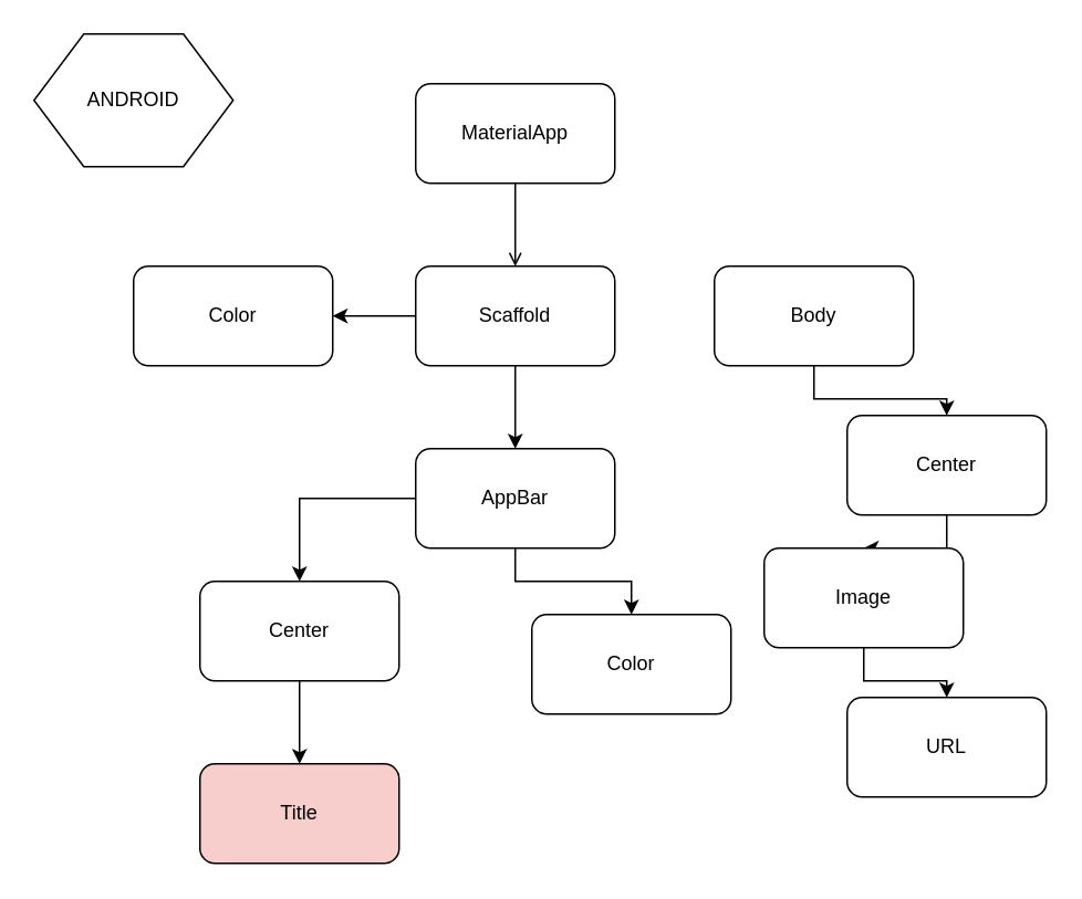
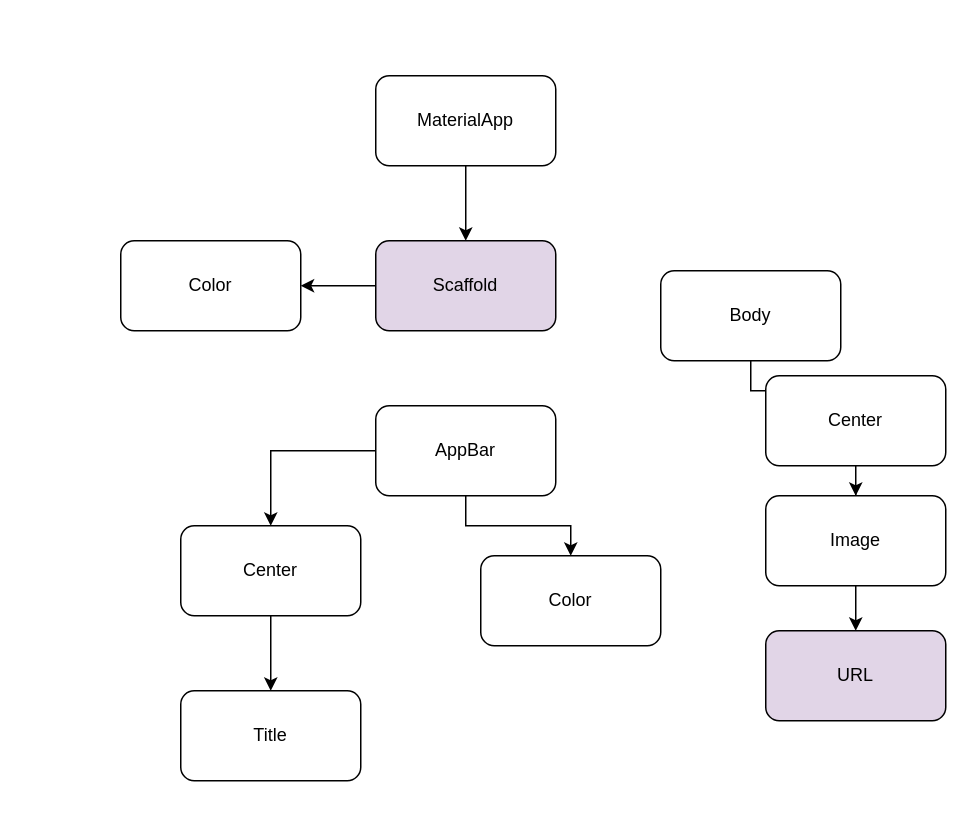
- <mxCell id="22" value="ANDROID" style="shape=hexagon;perimeter=hexagonPerimeter2;whiteSpace=wrap;html=1;" vertex="1" parent="1"><mxGeometry x="20" y="20" width="120" height="80" as="geometry" /></mxCell>
- <mxCell id="2" value="" style="edgeStyle=orthogonalEdgeStyle;rounded=0;orthogonalLoop=1;jettySize=auto;html=1;endArrow=open;" parent="1" source="3" target="6" edge="1"><mxGeometry relative="1" as="geometry" /></mxCell>
+ <mxCell id="2" value="" style="edgeStyle=orthogonalEdgeStyle;rounded=0;orthogonalLoop=1;jettySize=auto;html=1;" parent="1" source="3" target="6" edge="1"><mxGeometry relative="1" as="geometry" /></mxCell>
- <mxCell id="6" value="Scaffold" style="rounded=1;whiteSpace=wrap;html=1;" parent="1" vertex="1"><mxGeometry x="250" y="160" width="120" height="60" as="geometry" /></mxCell>
+ <mxCell id="6" value="Scaffold" style="rounded=1;whiteSpace=wrap;html=1;fillColor=#e1d5e7;" parent="1" vertex="1"><mxGeometry x="250" y="160" width="120" height="60" as="geometry" /></mxCell>
- <mxCell id="12" value="Body" style="rounded=1;whiteSpace=wrap;html=1;" parent="1" vertex="1"><mxGeometry x="430" y="160" width="120" height="60" as="geometry" /></mxCell>
+ <mxCell id="12" value="Body" style="rounded=1;whiteSpace=wrap;html=1;" parent="1" vertex="1"><mxGeometry x="440" y="180" width="120" height="60" as="geometry" /></mxCell>
- <mxCell id="5" value="" style="edgeStyle=orthogonalEdgeStyle;rounded=0;orthogonalLoop=1;jettySize=auto;html=1;" parent="1" source="6" target="10" edge="1"><mxGeometry relative="1" as="geometry" /></mxCell>
- <mxCell id="18" value="Image" style="rounded=1;whiteSpace=wrap;html=1;" parent="1" vertex="1"><mxGeometry x="460" y="330" width="120" height="60" as="geometry" /></mxCell>
+ <mxCell id="18" value="Image" style="rounded=1;whiteSpace=wrap;html=1;" parent="1" vertex="1"><mxGeometry x="510" y="330" width="120" height="60" as="geometry" /></mxCell>
- <mxCell id="19" value="URL" style="rounded=1;whiteSpace=wrap;html=1;" parent="1" vertex="1"><mxGeometry x="510" y="420" width="120" height="60" as="geometry" /></mxCell>
+ <mxCell id="19" value="URL" style="rounded=1;whiteSpace=wrap;html=1;fillColor=#e1d5e7;" parent="1" vertex="1"><mxGeometry x="510" y="420" width="120" height="60" as="geometry" /></mxCell>
- <mxCell id="13" value="Title" style="rounded=1;whiteSpace=wrap;html=1;fillColor=#f8cecc;" parent="1" vertex="1"><mxGeometry x="120" y="460" width="120" height="60" as="geometry" /></mxCell>
+ <mxCell id="13" value="Title" style="rounded=1;whiteSpace=wrap;html=1;" parent="1" vertex="1"><mxGeometry x="120" y="460" width="120" height="60" as="geometry" /></mxCell>
